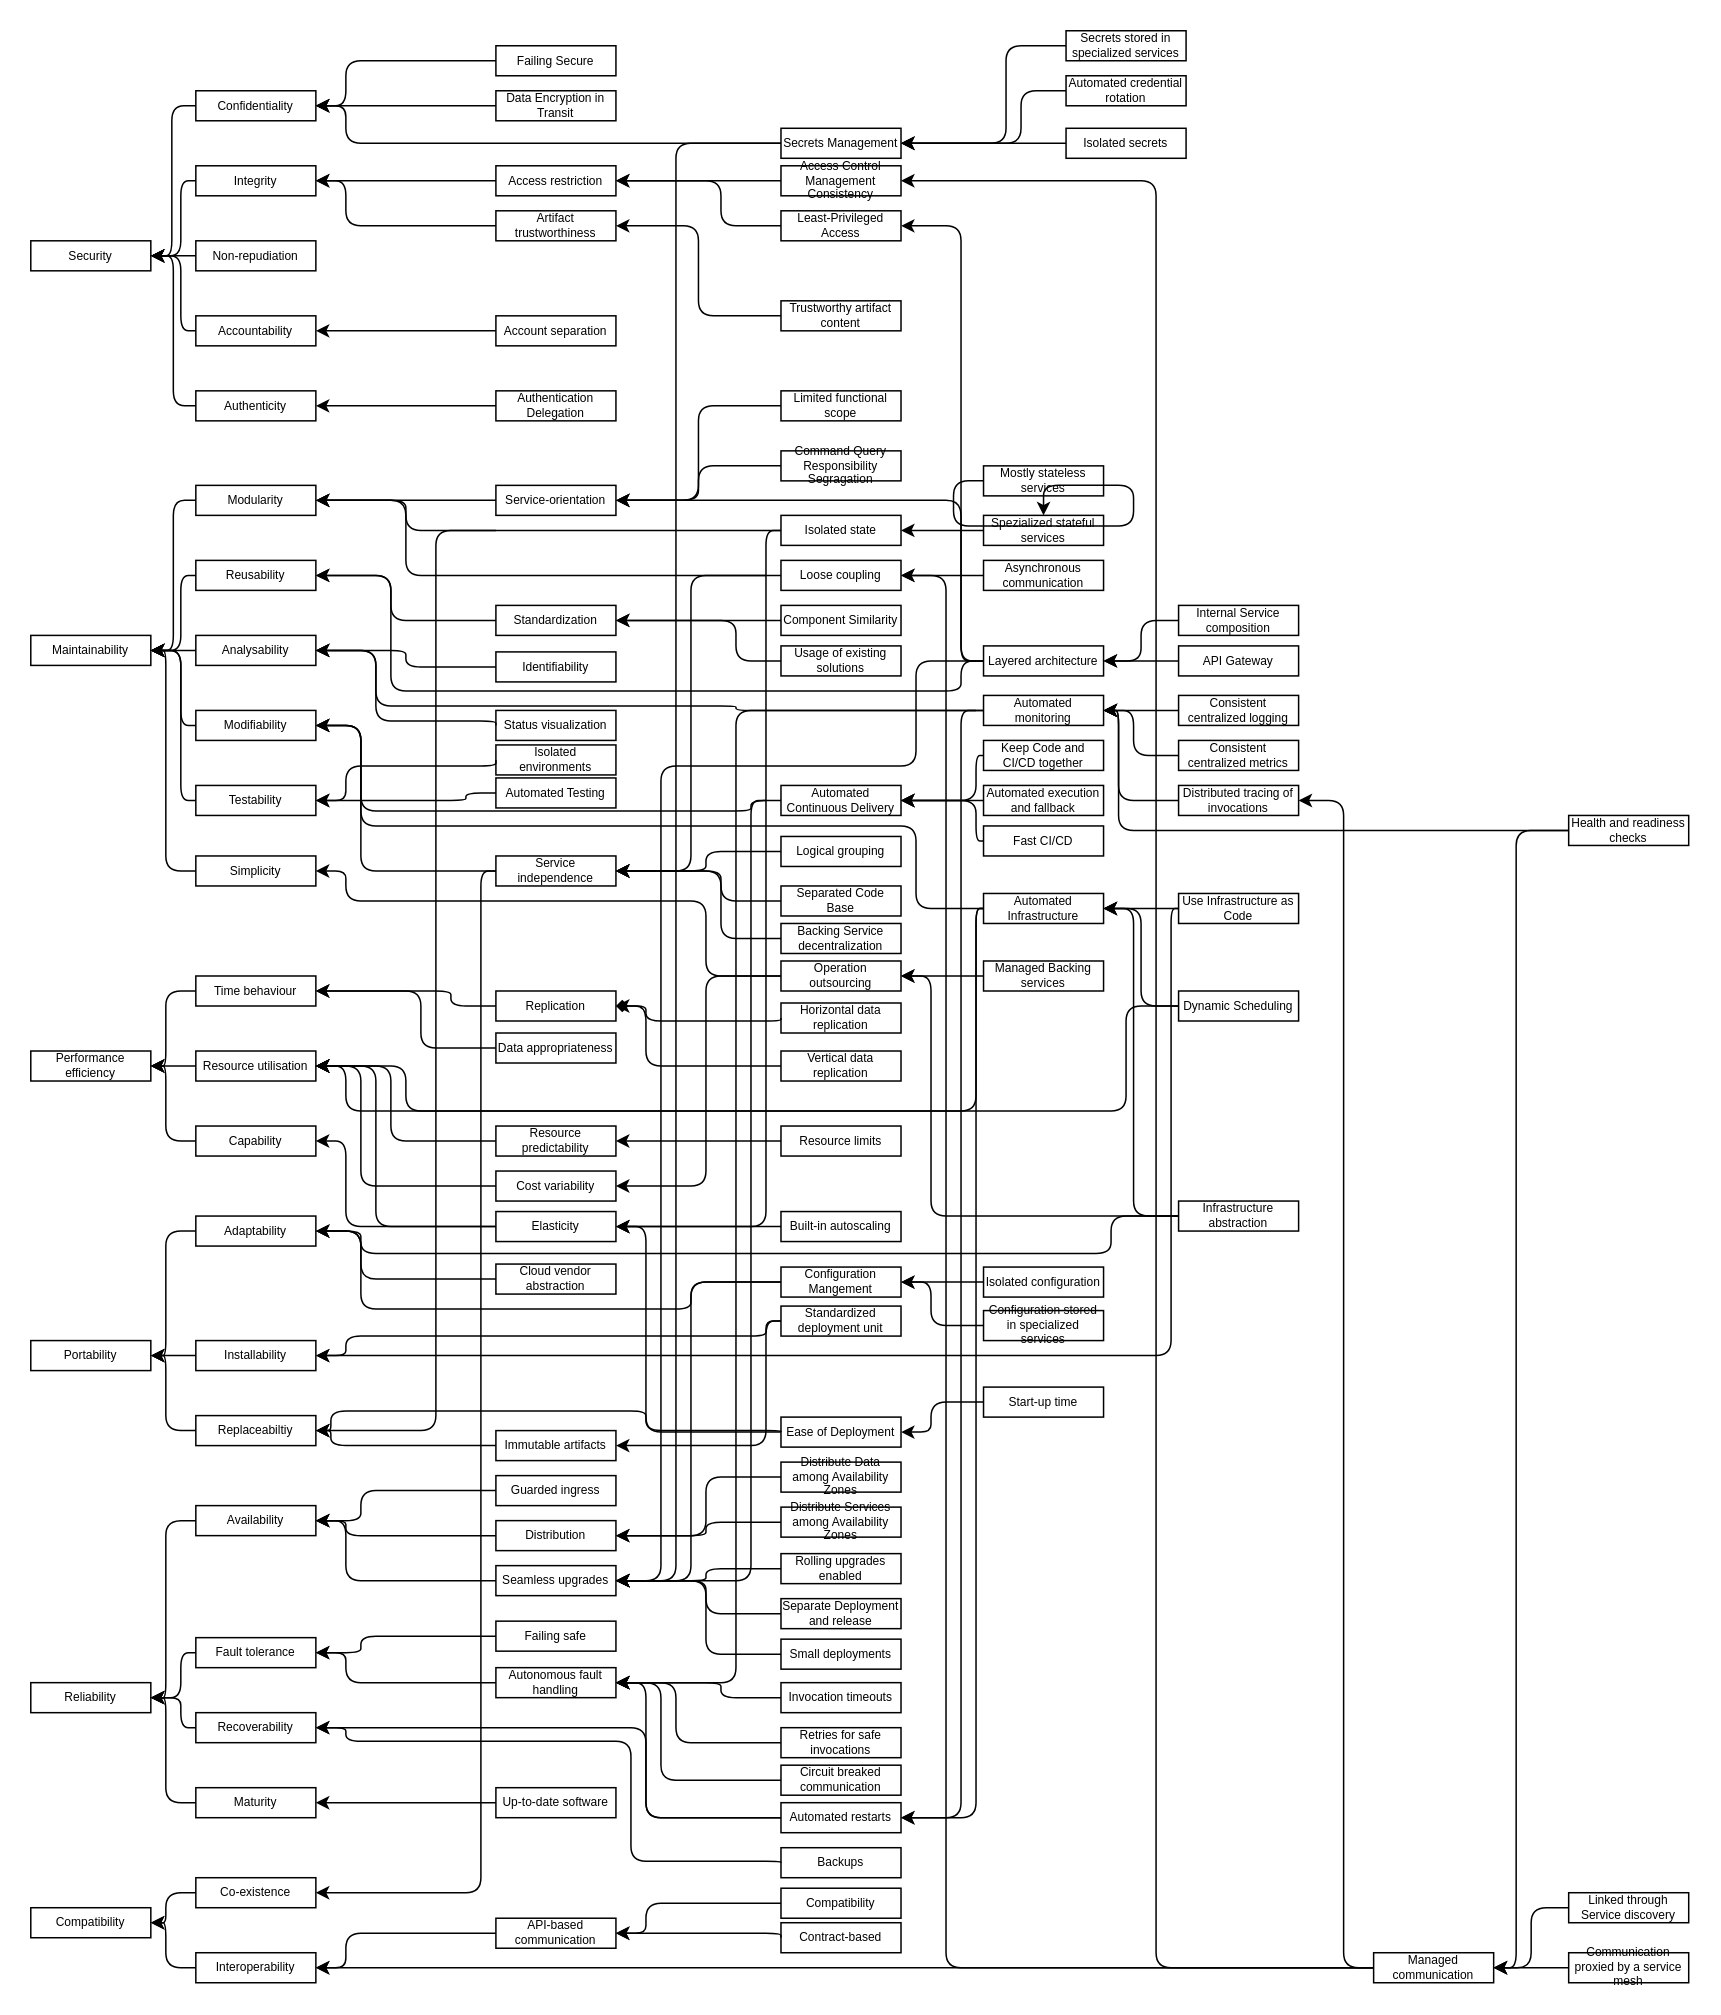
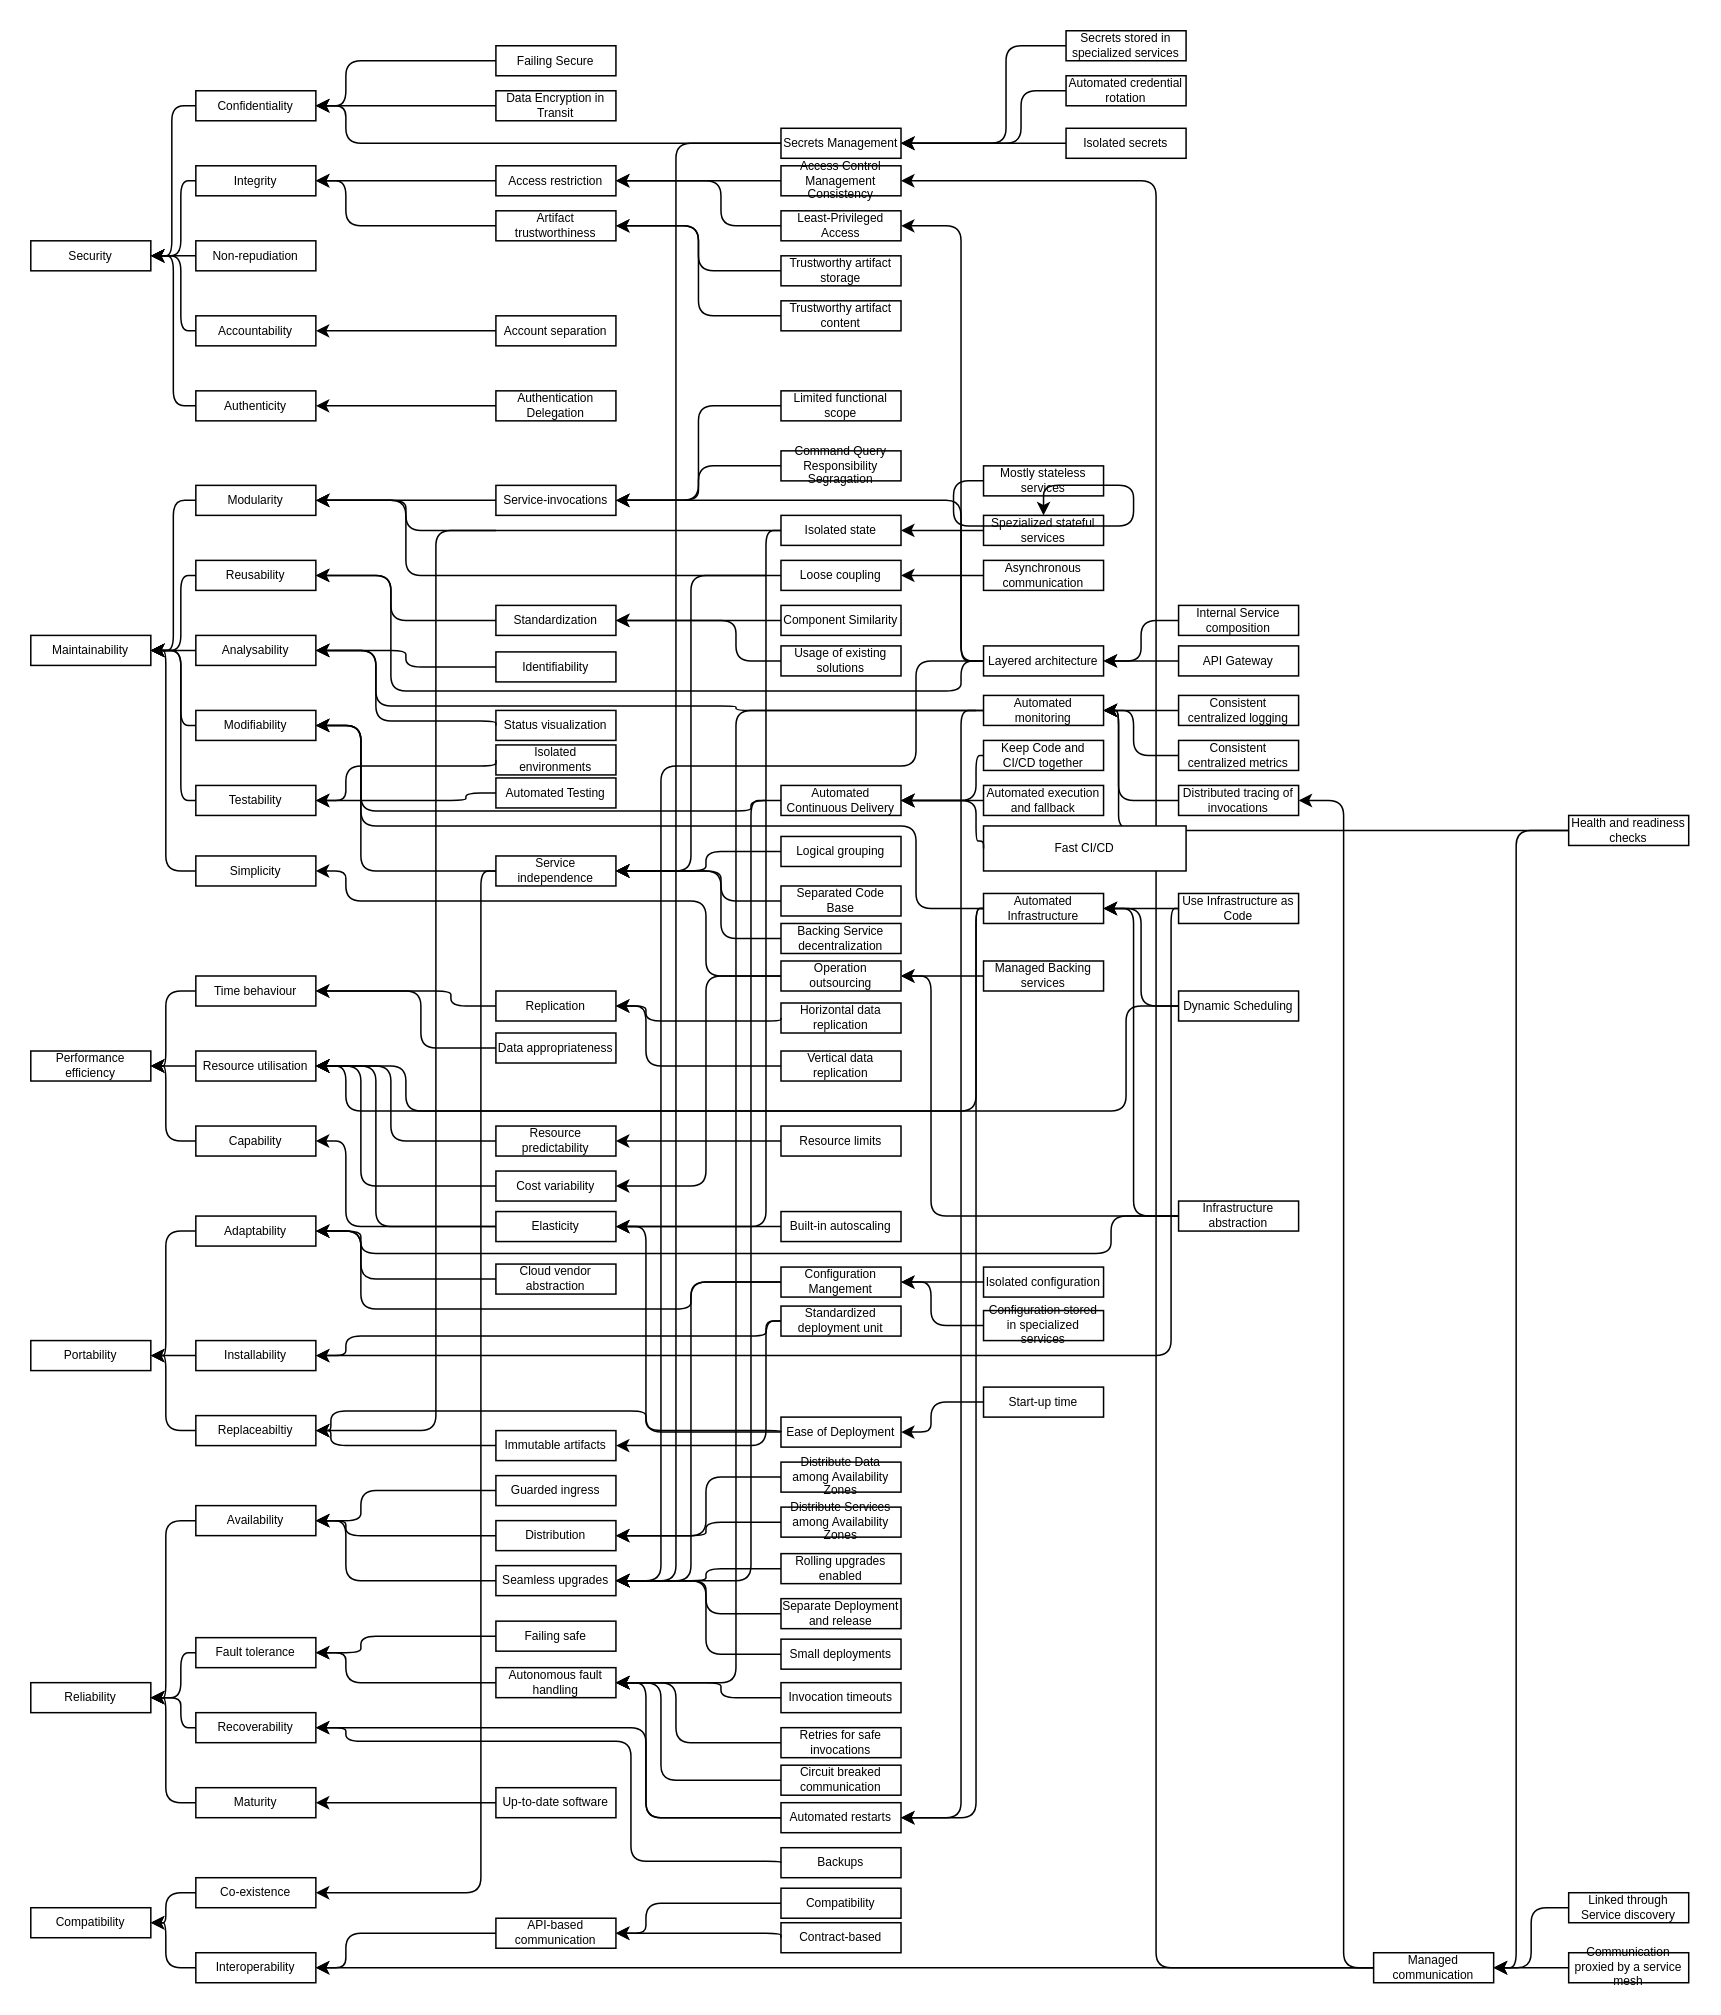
+ <mxCell id="139" value="" style="endArrow=classic;html=1;fontSize=8;edgeStyle=orthogonalEdgeStyle;entryX=1;entryY=0.5;entryDx=0;entryDy=0;" parent="1" source="138" target="156" edge="1"><mxGeometry width="50" height="50" relative="1" as="geometry"><mxPoint x="340" y="130" as="sourcePoint" /><mxPoint x="490" y="220" as="targetPoint" /><Array as="points" /></mxGeometry></mxCell>
+ <mxCell id="138" value="Trustworthy artifact storage" style="rounded=0;whiteSpace=wrap;html=1;fontSize=8;" parent="1" vertex="1"><mxGeometry x="520" y="170" width="80" height="20" as="geometry" /></mxCell>
- <mxCell id="24" value="Service-orientation" style="rounded=0;whiteSpace=wrap;html=1;fontSize=8;" parent="1" vertex="1"><mxGeometry x="330" y="323" width="80" height="20" as="geometry" /></mxCell>
+ <mxCell id="24" value="Service-invocations" style="rounded=0;whiteSpace=wrap;html=1;fontSize=8;" parent="1" vertex="1"><mxGeometry x="330" y="323" width="80" height="20" as="geometry" /></mxCell>
- <mxCell id="195" value="Fast CI/CD" style="rounded=0;whiteSpace=wrap;html=1;fontSize=8;" parent="1" vertex="1"><mxGeometry x="655" y="550" width="80" height="20" as="geometry" /></mxCell>
+ <mxCell id="195" value="Fast CI/CD" style="rounded=0;whiteSpace=wrap;html=1;fontSize=8;" parent="1" vertex="1"><mxGeometry x="655" y="550" width="135" height="30" as="geometry" /></mxCell>
- <mxCell id="219" value="" style="endArrow=diamond;html=1;fontSize=8;edgeStyle=orthogonalEdgeStyle;entryX=1;entryY=0.5;entryDx=0;entryDy=0;exitX=0;exitY=0.5;exitDx=0;exitDy=0;" parent="1" source="217" target="33" edge="1"><mxGeometry width="50" height="50" relative="1" as="geometry"><mxPoint x="340" y="680" as="sourcePoint" /><mxPoint x="220" y="670" as="targetPoint" /><Array as="points"><mxPoint x="520" y="680" /><mxPoint x="430" y="680" /><mxPoint x="430" y="670" /></Array></mxGeometry></mxCell>
+ <mxCell id="219" value="" style="endArrow=classic;html=1;fontSize=8;edgeStyle=orthogonalEdgeStyle;entryX=1;entryY=0.5;entryDx=0;entryDy=0;exitX=0;exitY=0.5;exitDx=0;exitDy=0;" parent="1" source="217" target="33" edge="1"><mxGeometry width="50" height="50" relative="1" as="geometry"><mxPoint x="340" y="680" as="sourcePoint" /><mxPoint x="220" y="670" as="targetPoint" /><Array as="points"><mxPoint x="520" y="680" /><mxPoint x="430" y="680" /><mxPoint x="430" y="670" /></Array></mxGeometry></mxCell>
- <mxCell id="116" value="" style="endArrow=classic;html=1;fontSize=8;edgeStyle=orthogonalEdgeStyle;entryX=1;entryY=0.5;entryDx=0;entryDy=0;exitX=0;exitY=0.5;exitDx=0;exitDy=0;" parent="1" source="47" target="26" edge="1"><mxGeometry width="50" height="50" relative="1" as="geometry"><mxPoint x="680" y="1173" as="sourcePoint" /><mxPoint x="600" y="473" as="targetPoint" /><Array as="points"><mxPoint x="630" y="1311" /><mxPoint x="630" y="383" /></Array></mxGeometry></mxCell>
